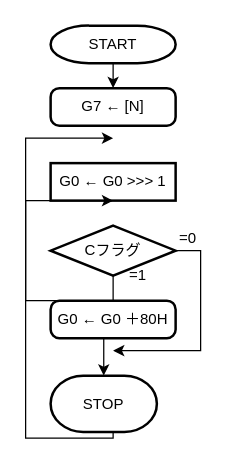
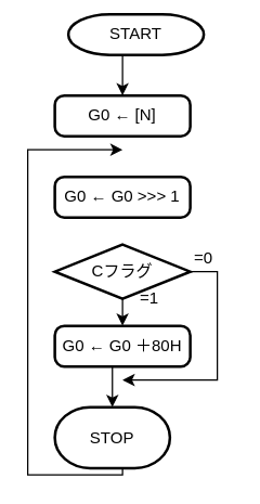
- <mxCell id="3" value="START" style="strokeWidth=2;html=1;shape=mxgraph.flowchart.terminator;whiteSpace=wrap;" vertex="1" parent="1"><mxGeometry x="40" y="20" width="100" height="30" as="geometry" /></mxCell>
+ <mxCell id="3" value="START" style="strokeWidth=2;html=1;shape=mxgraph.flowchart.terminator;whiteSpace=wrap;" vertex="1" parent="1"><mxGeometry x="50" y="10" width="100" height="30" as="geometry" /></mxCell>
- <mxCell id="4" value="G7 ← [N]" style="rounded=1;whiteSpace=wrap;html=1;absoluteArcSize=1;arcSize=14;strokeWidth=2;" vertex="1" parent="1"><mxGeometry x="40" y="70" width="100" height="30" as="geometry" /></mxCell>
+ <mxCell id="4" value="G0 ← [N]" style="rounded=1;whiteSpace=wrap;html=1;absoluteArcSize=1;arcSize=14;strokeWidth=2;" vertex="1" parent="1"><mxGeometry x="40" y="70" width="100" height="30" as="geometry" /></mxCell>
- <mxCell id="5" value="G0 ← G0 &amp;gt;&amp;gt;&amp;gt; 1" style="whiteSpace=wrap;html=1;absoluteArcSize=1;arcSize=14;strokeWidth=2;rounded=0;" vertex="1" parent="1"><mxGeometry x="40" y="130" width="100" height="30" as="geometry" /></mxCell>
+ <mxCell id="5" value="G0 ← G0 &amp;gt;&amp;gt;&amp;gt; 1" style="rounded=1;whiteSpace=wrap;html=1;absoluteArcSize=1;arcSize=14;strokeWidth=2;" vertex="1" parent="1"><mxGeometry x="40" y="130" width="100" height="30" as="geometry" /></mxCell>
- <mxCell id="7" style="edgeStyle=orthogonalEdgeStyle;rounded=0;orthogonalLoop=1;jettySize=auto;html=1;exitX=0.5;exitY=1;exitDx=0;exitDy=0;exitPerimeter=0;" edge="1" parent="1" source="8" target="5"><mxGeometry relative="1" as="geometry" /></mxCell>
+ <mxCell id="7" style="edgeStyle=orthogonalEdgeStyle;rounded=0;orthogonalLoop=1;jettySize=auto;html=1;exitX=0.5;exitY=1;exitDx=0;exitDy=0;exitPerimeter=0;entryX=0.5;entryY=0;entryDx=0;entryDy=0;" edge="1" parent="1" source="8" target="10"><mxGeometry relative="1" as="geometry" /></mxCell>
